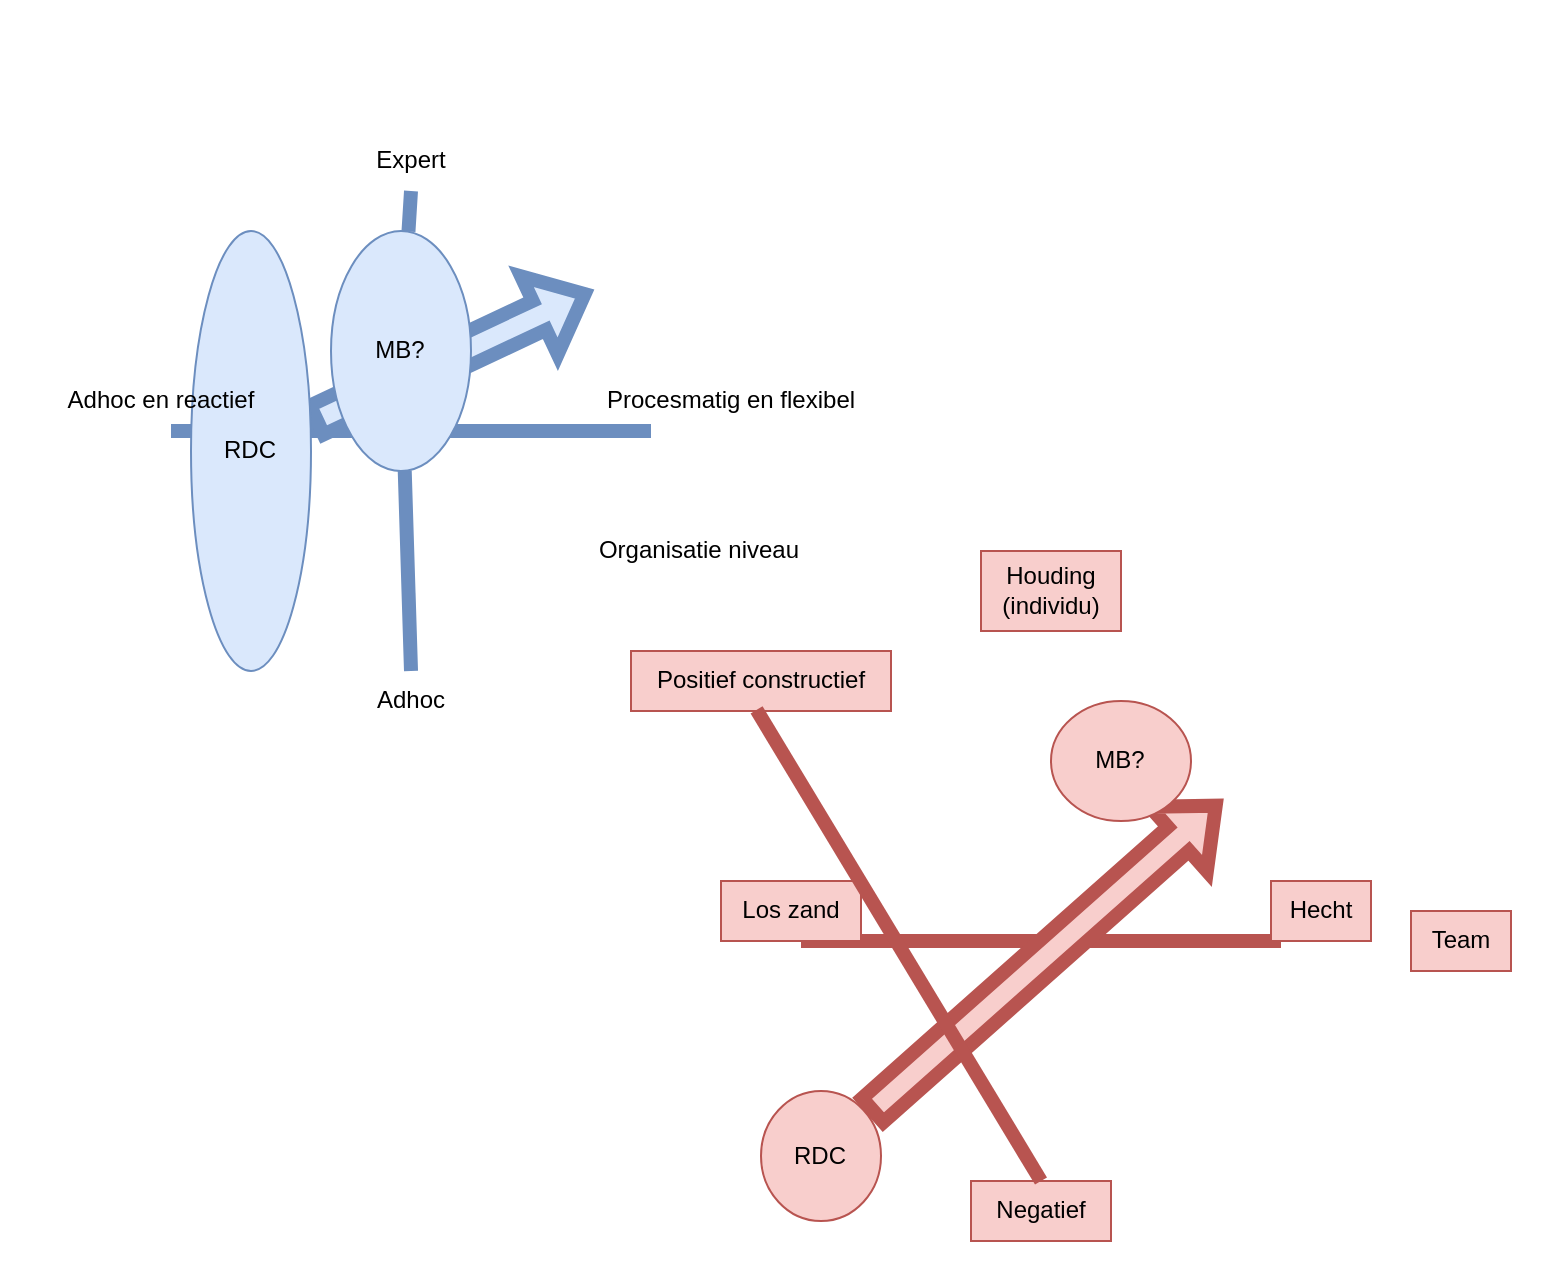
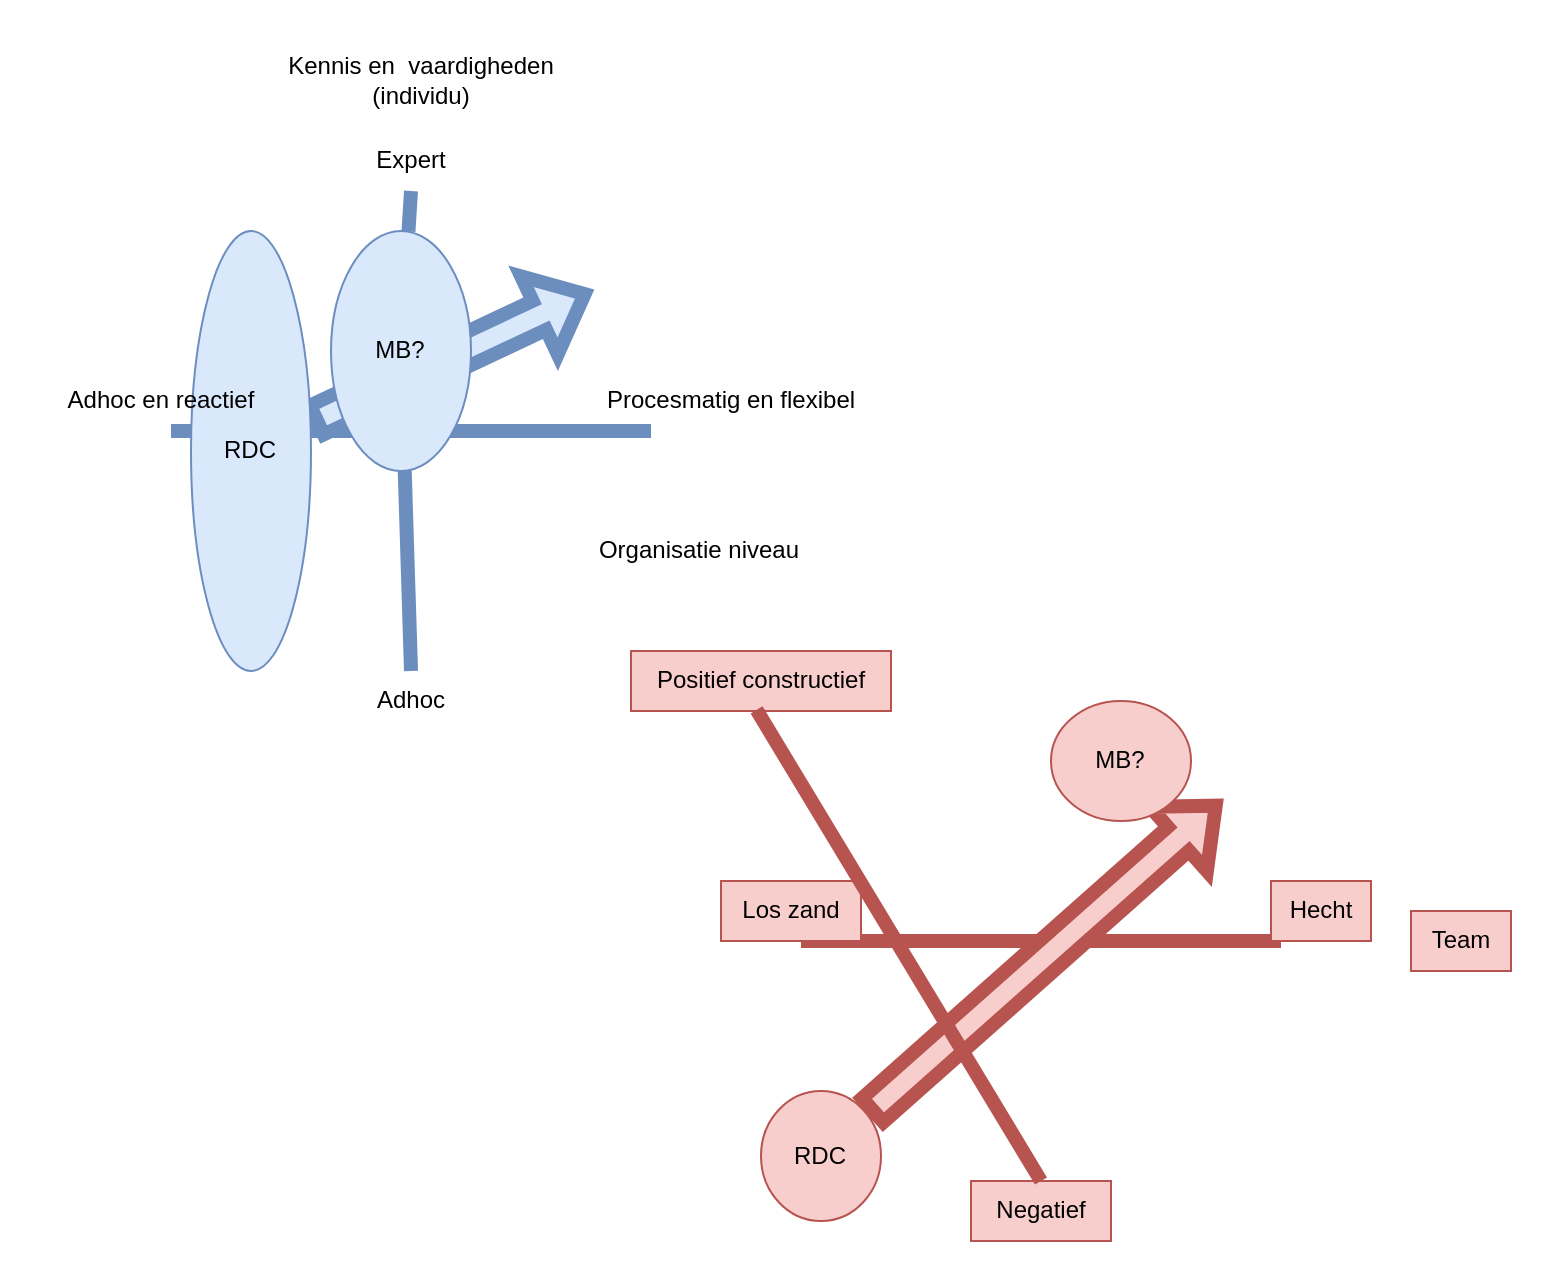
+ <mxCell id="4" value="Kennis en&amp;nbsp; vaardigheden&lt;br&gt;(individu)" style="text;html=1;resizable=0;autosize=1;align=center;verticalAlign=middle;points=[];fillColor=none;strokeColor=none;rounded=0;" vertex="1" parent="1"><mxGeometry x="130" y="20" width="160" height="40" as="geometry" /></mxCell>
- <mxCell id="15" value="Houding&lt;br&gt;(individu)" style="text;html=1;resizable=0;autosize=1;align=center;verticalAlign=middle;points=[];fillColor=#f8cecc;strokeColor=#b85450;rounded=0;" vertex="1" parent="1"><mxGeometry x="490" y="275" width="70" height="40" as="geometry" /></mxCell>
